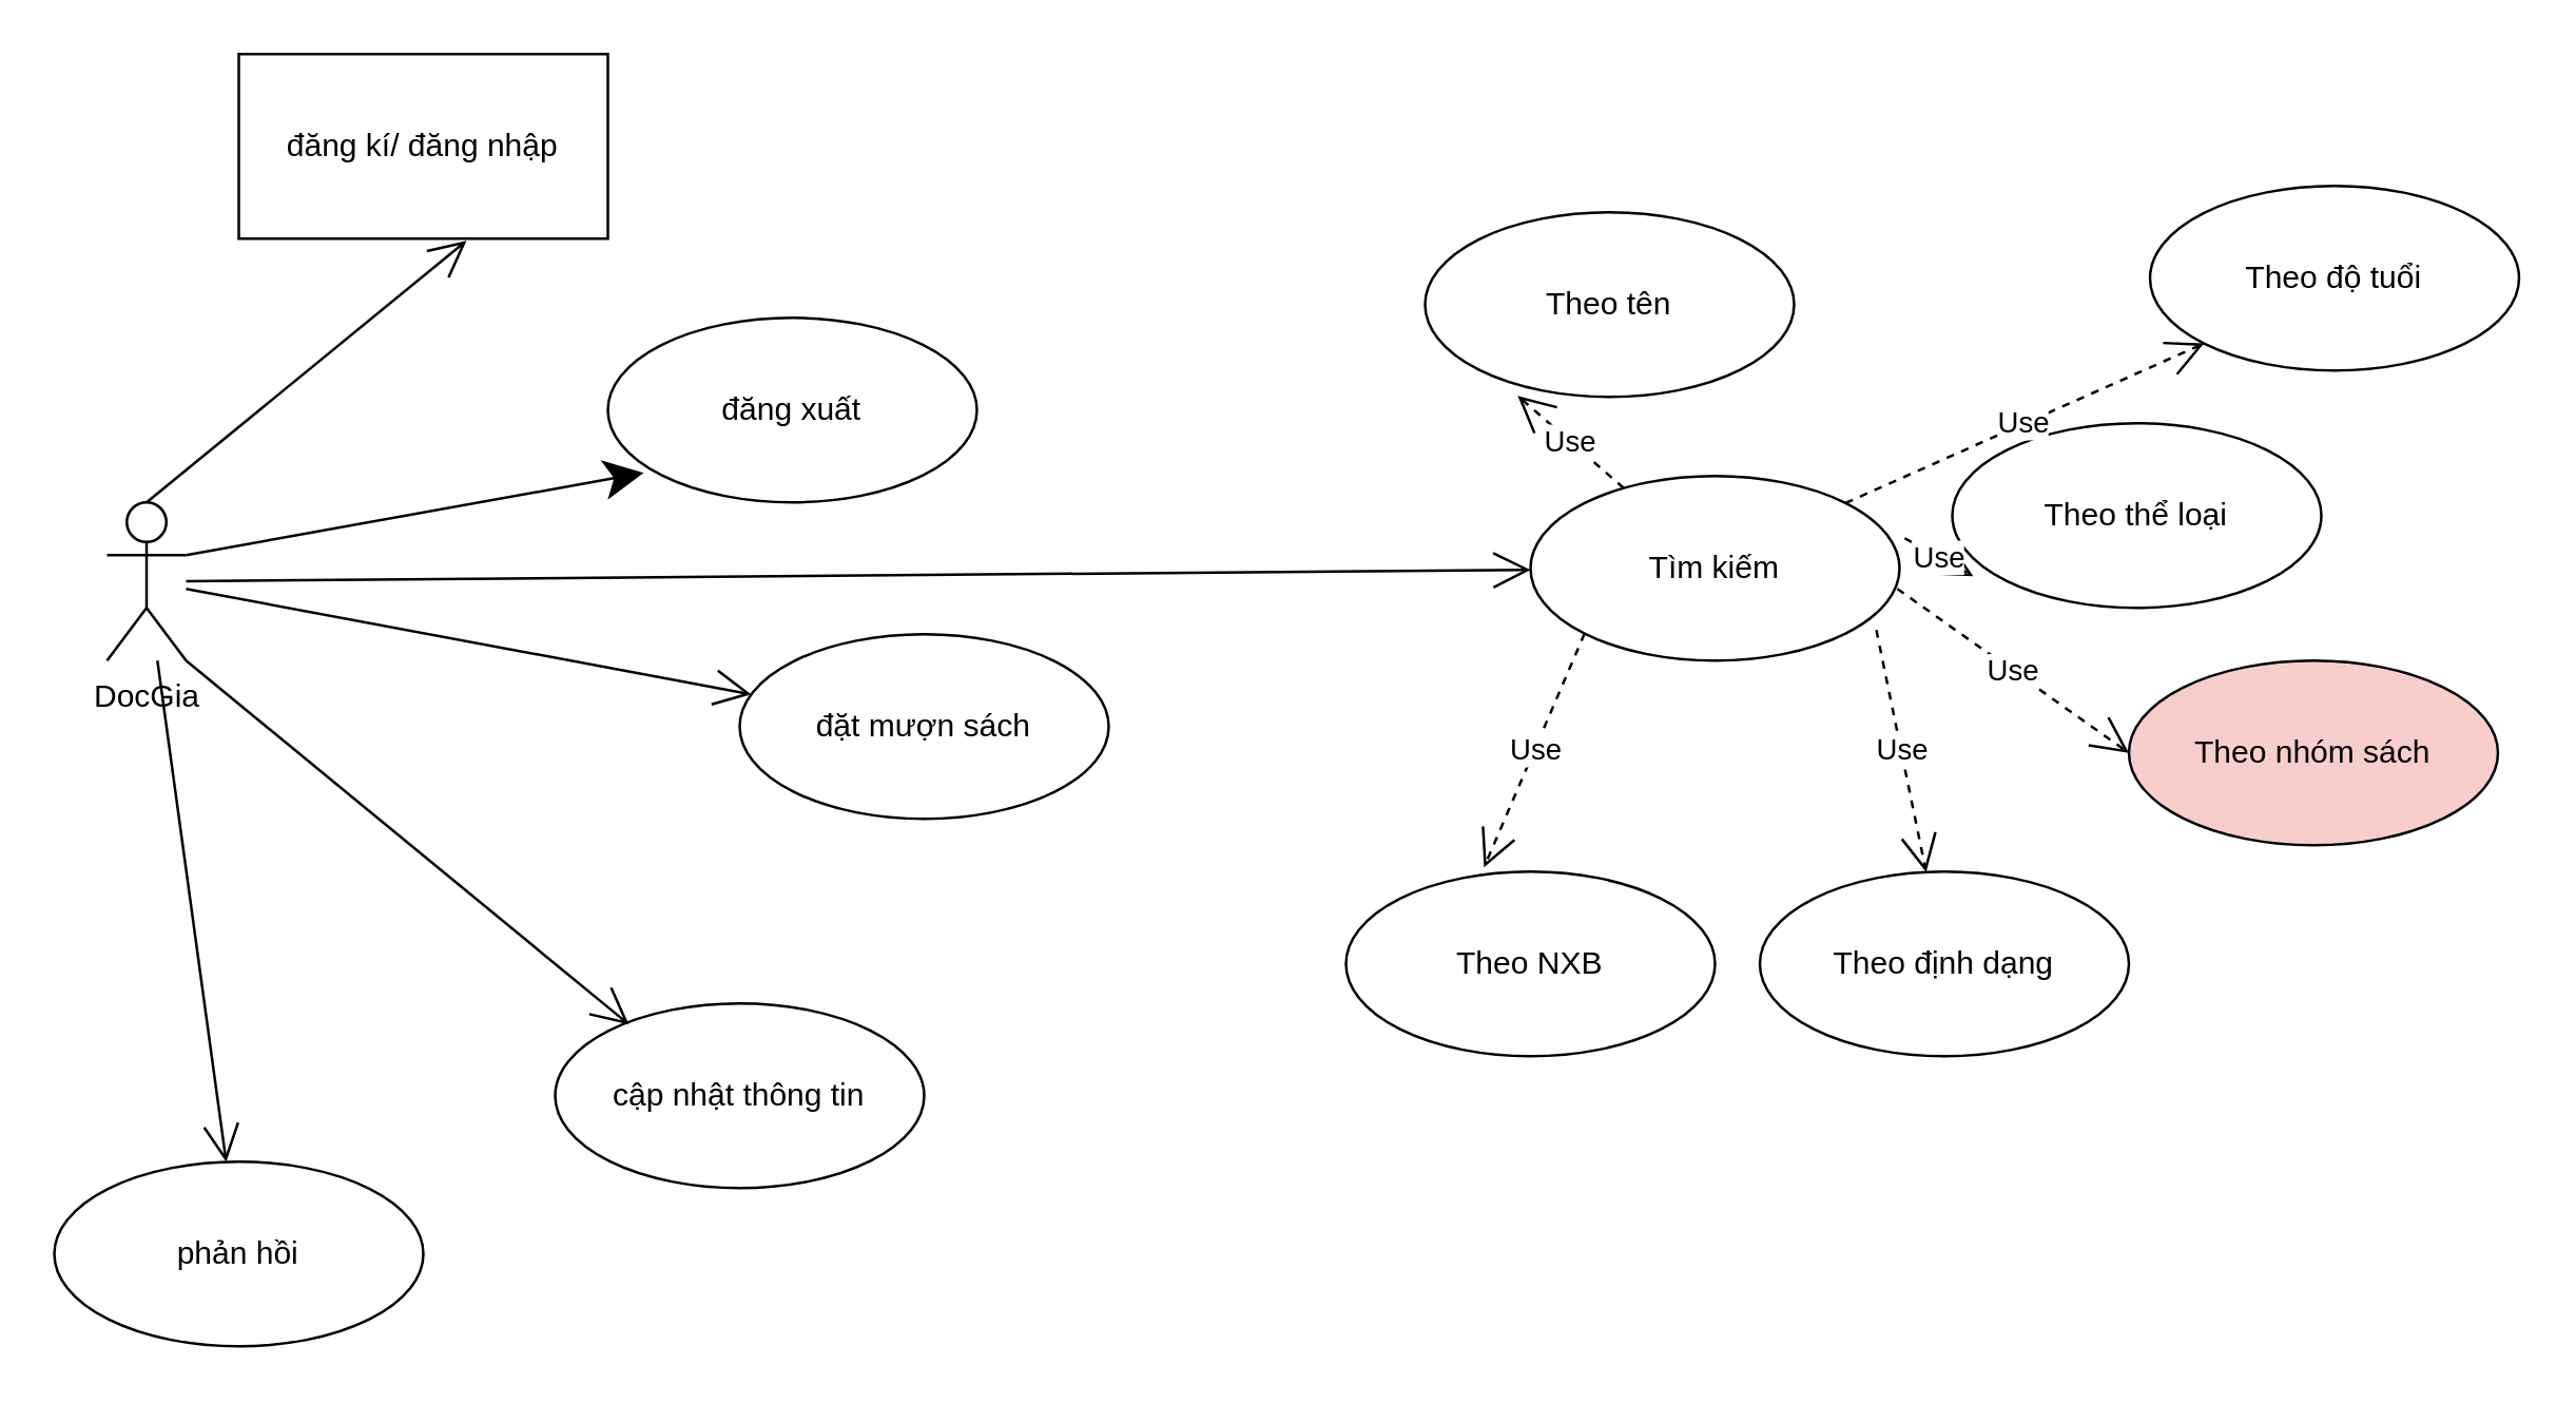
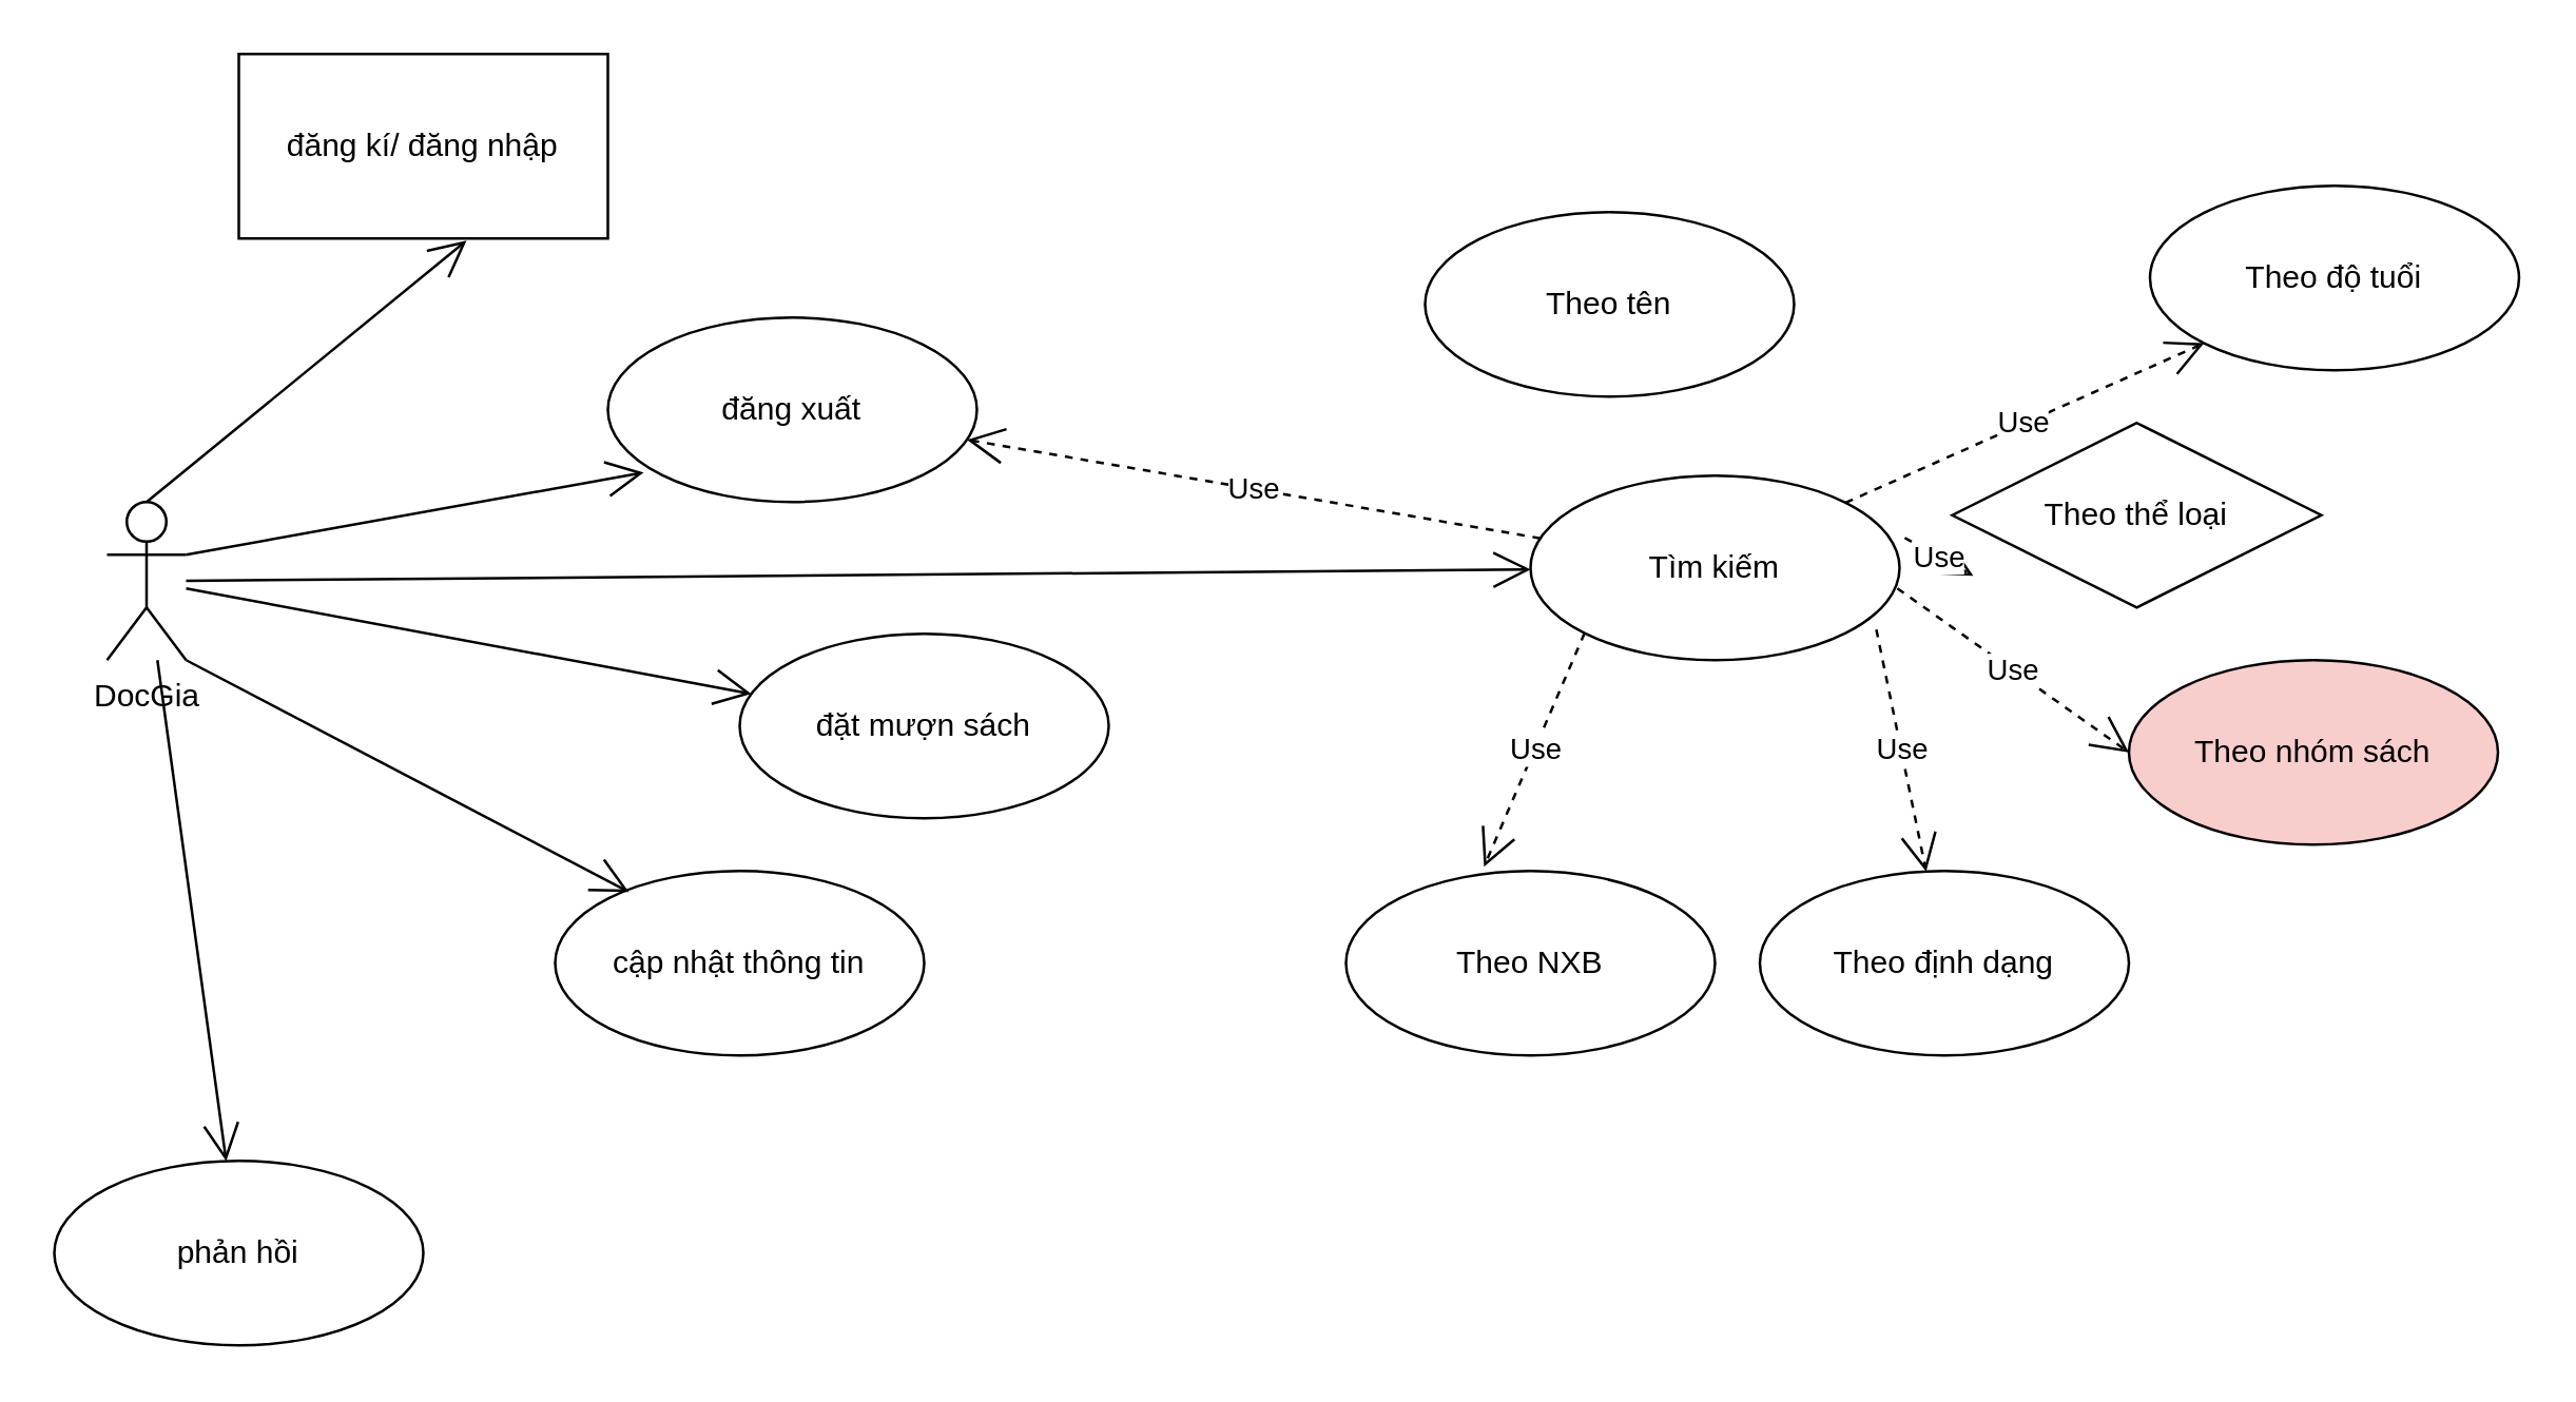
- <mxCell id="15" value="Use" style="endArrow=open;endSize=12;dashed=1;html=1;entryX=0.251;entryY=0.994;entryDx=0;entryDy=0;entryPerimeter=0;" edge="1" parent="1" source="3" target="6"><mxGeometry width="160" relative="1" as="geometry"><mxPoint x="310" y="290" as="sourcePoint" /><mxPoint x="470" y="290" as="targetPoint" /></mxGeometry></mxCell>
+ <mxCell id="15" value="Use" style="endArrow=open;endSize=12;dashed=1;html=1;" edge="1" parent="1" source="3" target="23"><mxGeometry width="160" relative="1" as="geometry"><mxPoint x="310" y="290" as="sourcePoint" /><mxPoint x="470" y="290" as="targetPoint" /></mxGeometry></mxCell>
- <mxCell id="25" value="" style="endArrow=classic;endFill=1;endSize=12;html=1;exitX=1;exitY=0.333;exitDx=0;exitDy=0;exitPerimeter=0;entryX=0.097;entryY=0.84;entryDx=0;entryDy=0;entryPerimeter=0;" edge="1" parent="1" source="2" target="23"><mxGeometry width="160" relative="1" as="geometry"><mxPoint x="310" y="290" as="sourcePoint" /><mxPoint x="470" y="290" as="targetPoint" /></mxGeometry></mxCell>
+ <mxCell id="25" value="" style="endArrow=open;endFill=1;endSize=12;html=1;exitX=1;exitY=0.333;exitDx=0;exitDy=0;exitPerimeter=0;entryX=0.097;entryY=0.84;entryDx=0;entryDy=0;entryPerimeter=0;" edge="1" parent="1" source="2" target="23"><mxGeometry width="160" relative="1" as="geometry"><mxPoint x="310" y="290" as="sourcePoint" /><mxPoint x="470" y="290" as="targetPoint" /></mxGeometry></mxCell>
- <mxCell id="8" value="Theo thể loại" style="ellipse;whiteSpace=wrap;html=1;" vertex="1" parent="1"><mxGeometry x="740" y="160" width="140" height="70" as="geometry" /></mxCell>
+ <mxCell id="8" value="Theo thể loại" style="rhombus;whiteSpace=wrap;html=1;" vertex="1" parent="1"><mxGeometry x="740" y="160" width="140" height="70" as="geometry" /></mxCell>
- <mxCell id="21" value="cập nhật thông tin" style="ellipse;whiteSpace=wrap;html=1;" vertex="1" parent="1"><mxGeometry x="210" y="380" width="140" height="70" as="geometry" /></mxCell>
+ <mxCell id="21" value="cập nhật thông tin" style="ellipse;whiteSpace=wrap;html=1;" vertex="1" parent="1"><mxGeometry x="210" y="330" width="140" height="70" as="geometry" /></mxCell>
